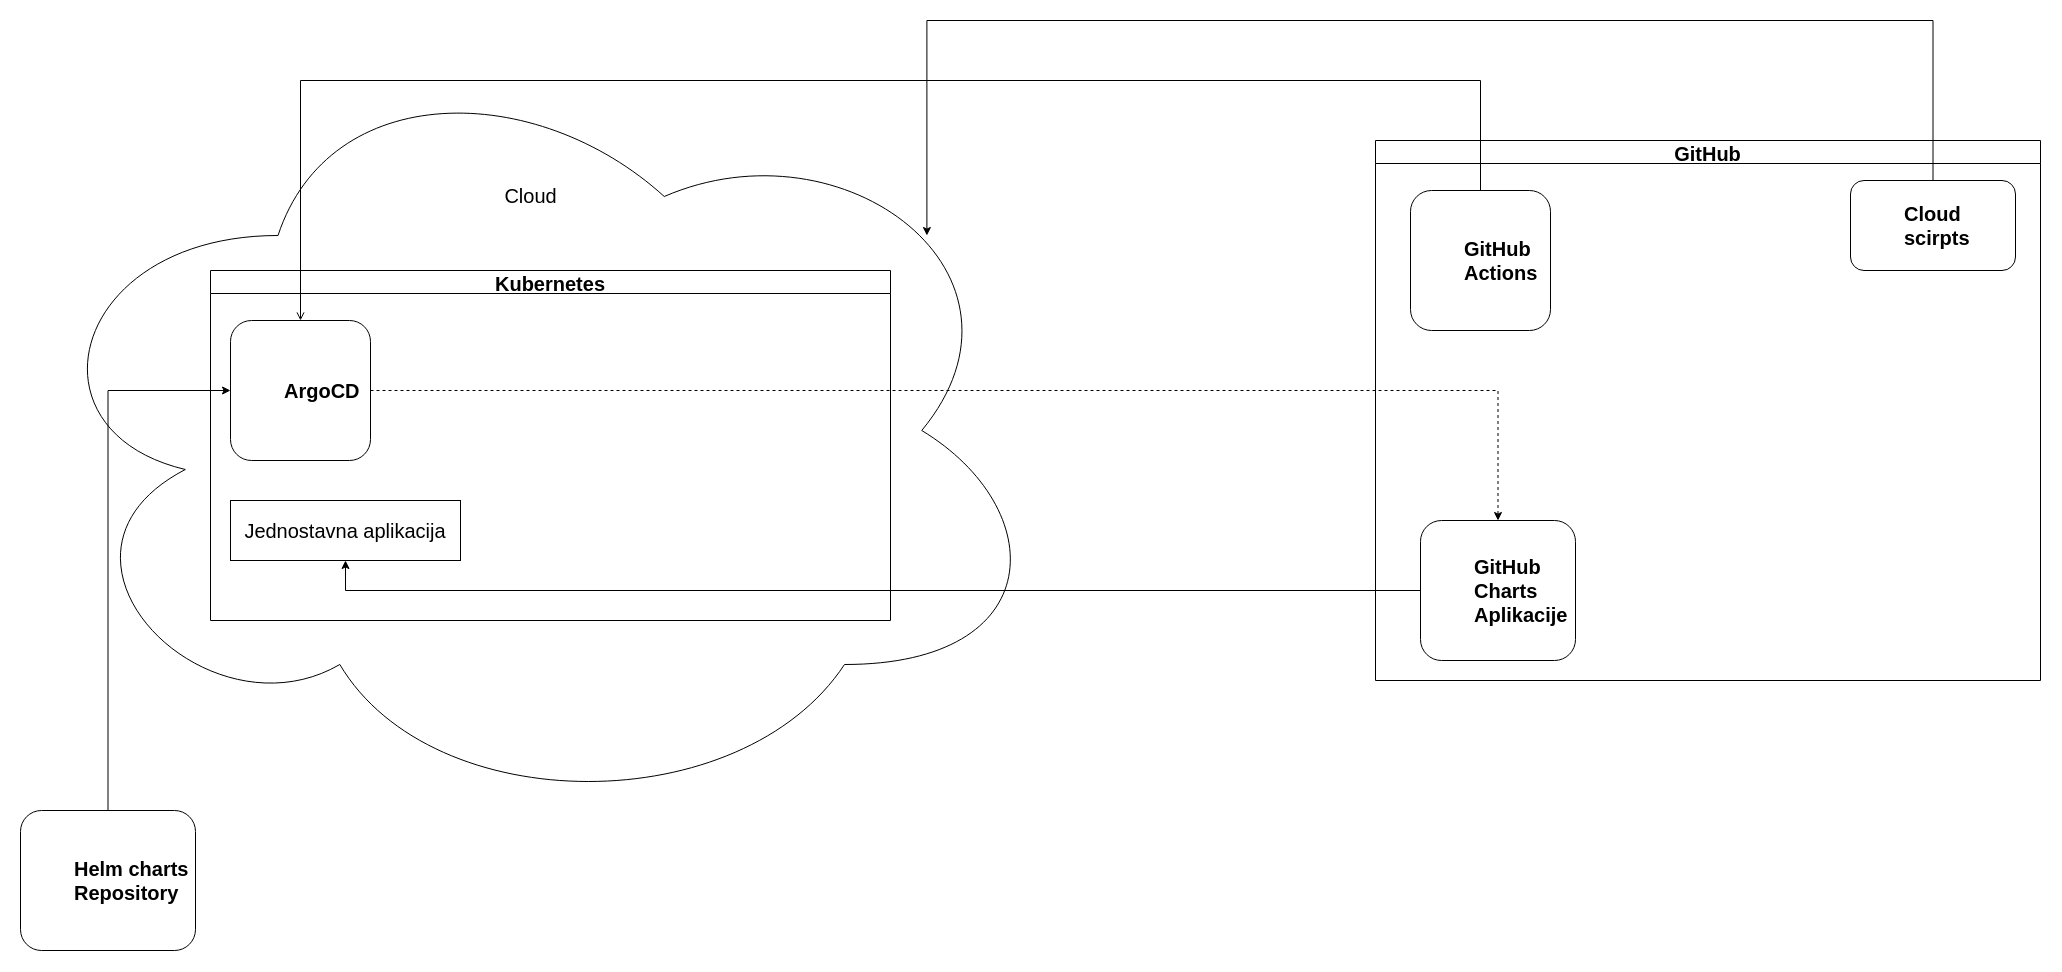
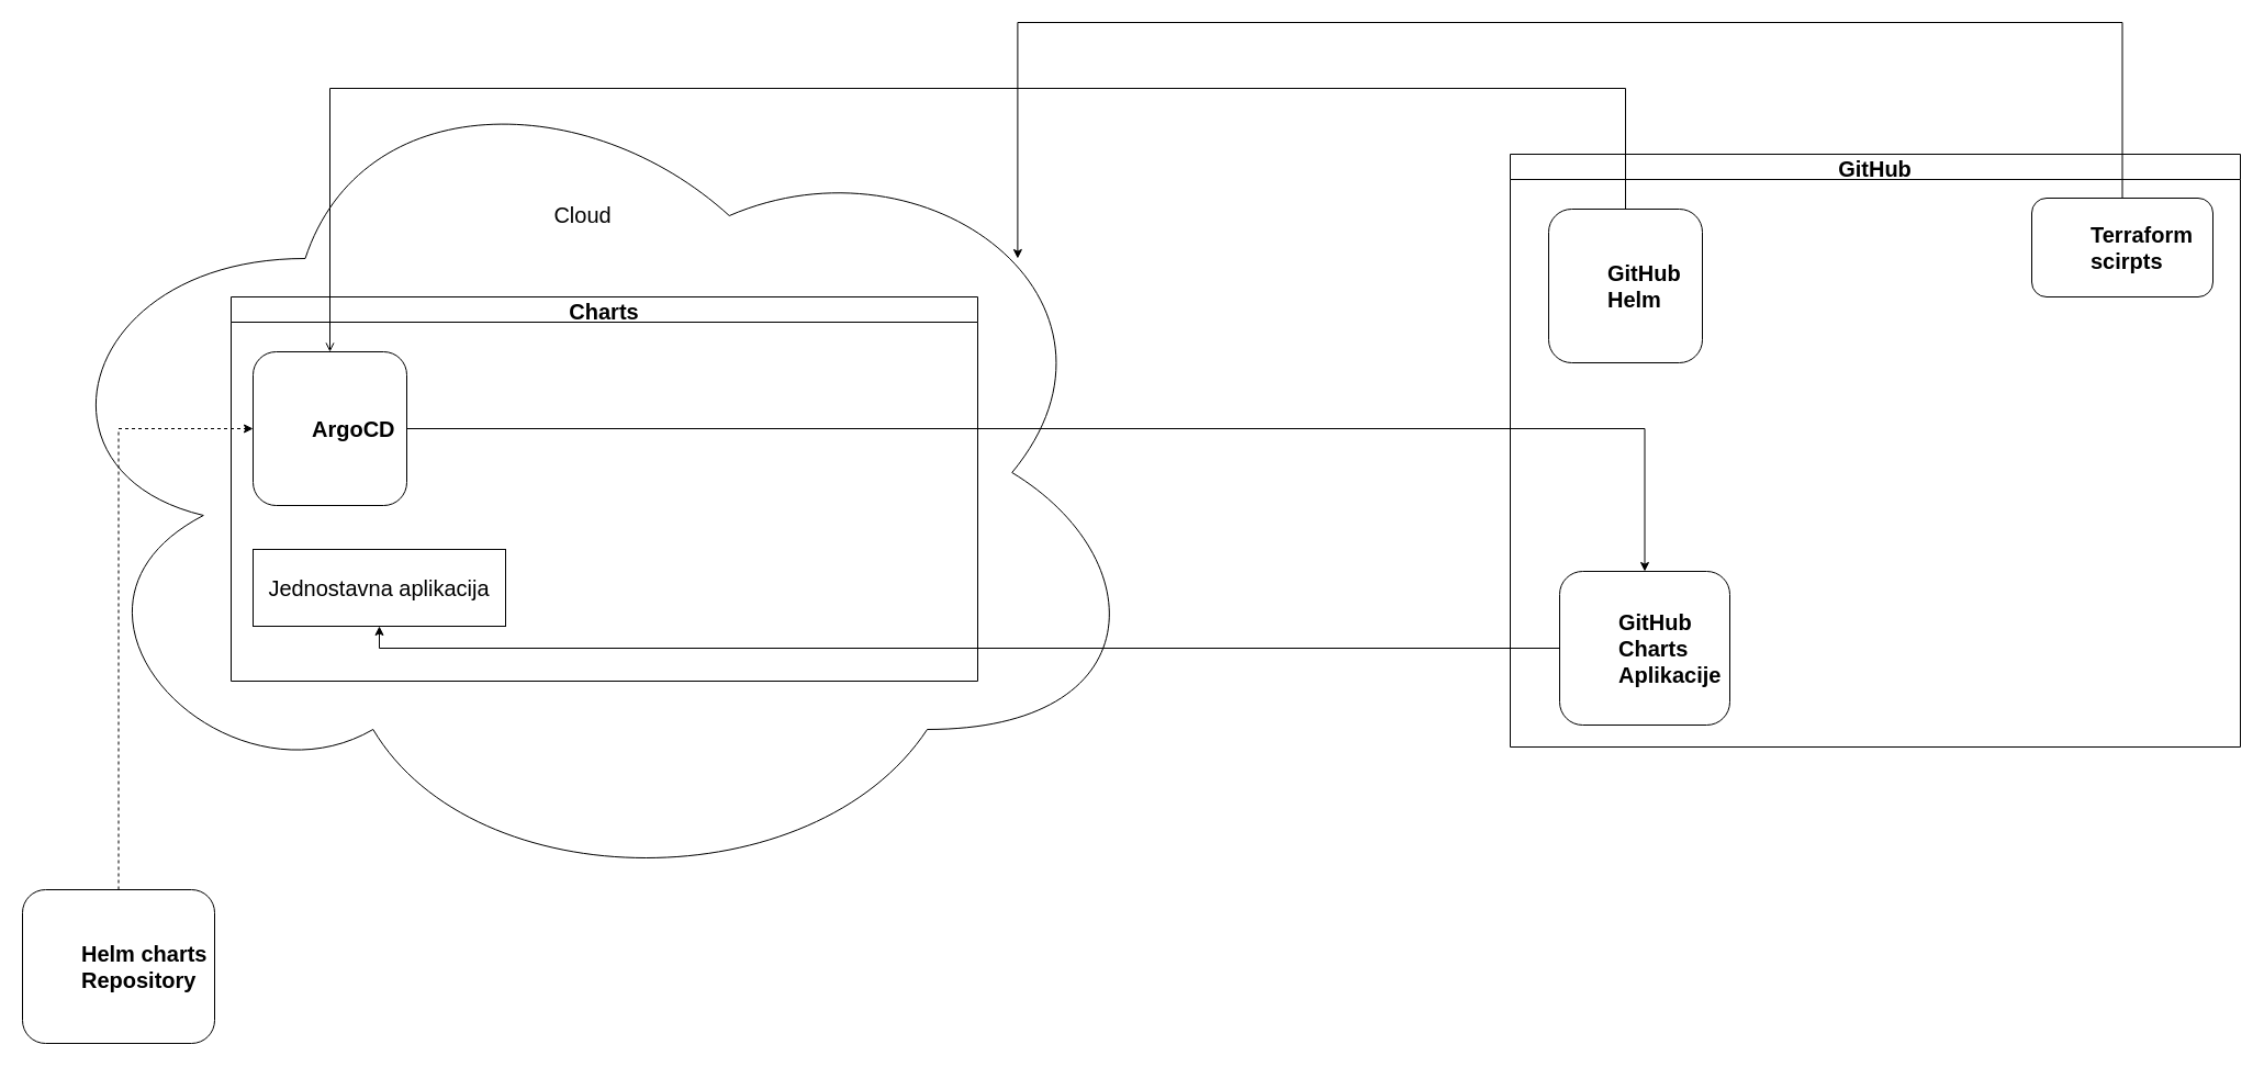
- <mxCell id="5" value="Cloud scirpts" style="label;whiteSpace=wrap;html=1;image=https://www.pngitem.com/pimgs/m/513-5132146_terraform-icon-png-transparent-png.png;fontSize=20;fillColor=none;" vertex="1" parent="4"><mxGeometry x="475" y="40" width="165" height="90" as="geometry" /></mxCell>
+ <mxCell id="5" value="Terraform scirpts" style="label;whiteSpace=wrap;html=1;image=https://www.pngitem.com/pimgs/m/513-5132146_terraform-icon-png-transparent-png.png;fontSize=20;fillColor=none;" vertex="1" parent="4"><mxGeometry x="475" y="40" width="165" height="90" as="geometry" /></mxCell>
- <mxCell id="7" value="GitHub Actions" style="label;whiteSpace=wrap;html=1;image=https://avatars.githubusercontent.com/u/44036562?s=280&amp;v=4;fontSize=20;fillColor=none;" vertex="1" parent="4"><mxGeometry x="35" y="50" width="140" height="140" as="geometry" /></mxCell>
+ <mxCell id="7" value="GitHub Helm" style="label;whiteSpace=wrap;html=1;image=https://avatars.githubusercontent.com/u/44036562?s=280&amp;v=4;fontSize=20;fillColor=none;" vertex="1" parent="4"><mxGeometry x="35" y="50" width="140" height="140" as="geometry" /></mxCell>
- <mxCell id="9" value="Kubernetes" style="swimlane;fontSize=20;fillColor=none;" vertex="1" parent="1"><mxGeometry x="210" y="270" width="680" height="350" as="geometry" /></mxCell>
+ <mxCell id="9" value="Charts" style="swimlane;fontSize=20;fillColor=none;" vertex="1" parent="1"><mxGeometry x="210" y="270" width="680" height="350" as="geometry" /></mxCell>
- <mxCell id="11" style="edgeStyle=orthogonalEdgeStyle;rounded=0;orthogonalLoop=1;jettySize=auto;html=1;exitX=1;exitY=0.5;exitDx=0;exitDy=0;fontSize=20;dashed=1;" edge="1" parent="1" source="12" target="6"><mxGeometry relative="1" as="geometry" /></mxCell>
+ <mxCell id="11" style="edgeStyle=orthogonalEdgeStyle;rounded=0;orthogonalLoop=1;jettySize=auto;html=1;exitX=1;exitY=0.5;exitDx=0;exitDy=0;fontSize=20;" edge="1" parent="1" source="12" target="6"><mxGeometry relative="1" as="geometry" /></mxCell>
- <mxCell id="10" value="Jednostavna aplikacija" style="html=1;whiteSpace=wrap;container=1;recursiveResize=0;collapsible=0;fontSize=20;fillColor=none;" vertex="1" parent="9"><mxGeometry x="20" y="230" width="230" height="60" as="geometry" /></mxCell>
+ <mxCell id="10" value="Jednostavna aplikacija" style="html=1;whiteSpace=wrap;container=1;recursiveResize=0;collapsible=0;fontSize=20;fillColor=none;" vertex="1" parent="9"><mxGeometry x="20" y="230" width="230" height="70" as="geometry" /></mxCell>
- <mxCell id="13" style="edgeStyle=orthogonalEdgeStyle;rounded=0;orthogonalLoop=1;jettySize=auto;html=1;exitX=0.5;exitY=0;exitDx=0;exitDy=0;entryX=0;entryY=0.5;entryDx=0;entryDy=0;fontSize=20;" edge="1" parent="1" source="14" target="12"><mxGeometry relative="1" as="geometry" /></mxCell>
+ <mxCell id="13" style="edgeStyle=orthogonalEdgeStyle;rounded=0;orthogonalLoop=1;jettySize=auto;html=1;exitX=0.5;exitY=0;exitDx=0;exitDy=0;entryX=0;entryY=0.5;entryDx=0;entryDy=0;fontSize=20;dashed=1;" edge="1" parent="1" source="14" target="12"><mxGeometry relative="1" as="geometry" /></mxCell>
